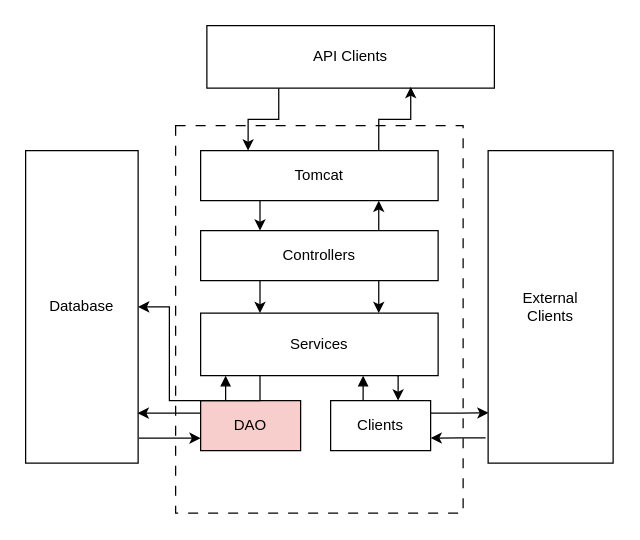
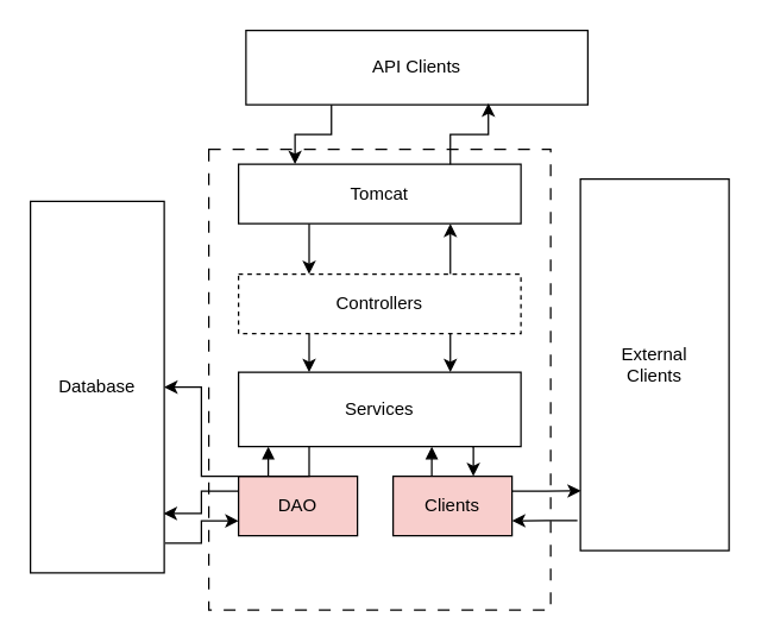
- <mxCell id="11" value="Tomcat" style="rounded=0;whiteSpace=wrap;html=1;" vertex="1" parent="1"><mxGeometry x="160" y="120" width="190" height="40" as="geometry" /></mxCell>
+ <mxCell id="11" value="Tomcat" style="rounded=0;whiteSpace=wrap;html=1;" vertex="1" parent="1"><mxGeometry x="160" y="110" width="190" height="40" as="geometry" /></mxCell>
- <mxCell id="6" value="Controllers" style="rounded=0;whiteSpace=wrap;html=1;" vertex="1" parent="1"><mxGeometry x="160" y="184" width="190" height="40" as="geometry" /></mxCell>
+ <mxCell id="6" value="Controllers" style="rounded=0;whiteSpace=wrap;html=1;dashed=1;" vertex="1" parent="1"><mxGeometry x="160" y="184" width="190" height="40" as="geometry" /></mxCell>
- <mxCell id="13" value="Database" style="rounded=0;whiteSpace=wrap;html=1;" vertex="1" parent="1"><mxGeometry x="20" y="120" width="90" height="250" as="geometry" /></mxCell>
+ <mxCell id="13" value="Database" style="rounded=0;whiteSpace=wrap;html=1;" vertex="1" parent="1"><mxGeometry x="20" y="135" width="90" height="250" as="geometry" /></mxCell>
- <mxCell id="9" value="Clients" style="rounded=0;whiteSpace=wrap;html=1;" vertex="1" parent="1"><mxGeometry x="264" y="320" width="80" height="40" as="geometry" /></mxCell>
+ <mxCell id="9" value="Clients" style="rounded=0;whiteSpace=wrap;html=1;fillColor=#f8cecc;" vertex="1" parent="1"><mxGeometry x="264" y="320" width="80" height="40" as="geometry" /></mxCell>
